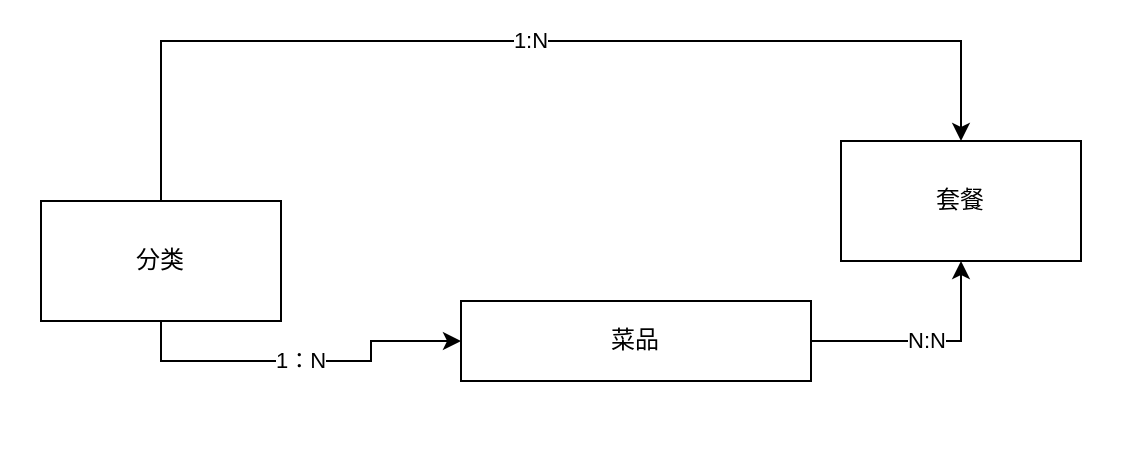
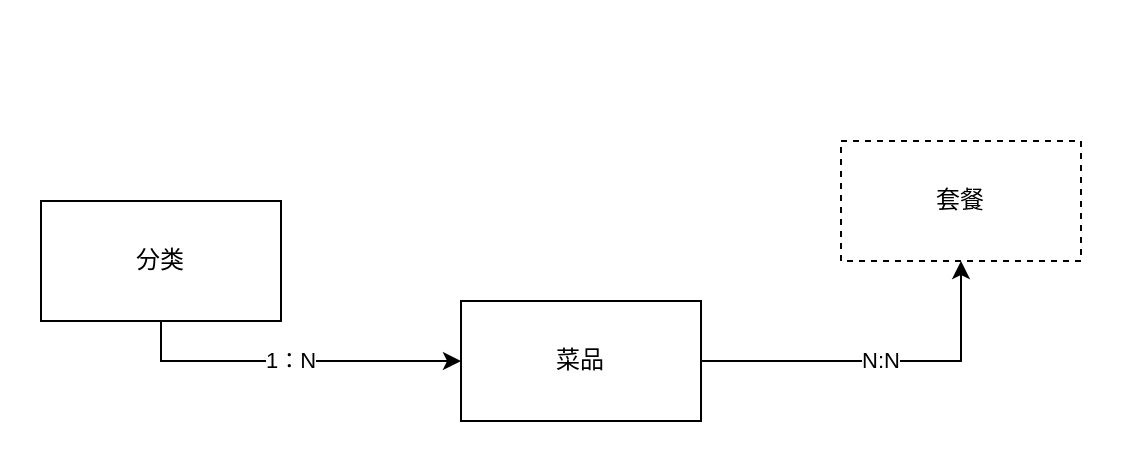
- <mxCell id="3" value="1:N" style="edgeStyle=orthogonalEdgeStyle;rounded=0;orthogonalLoop=1;jettySize=auto;html=1;exitX=0.5;exitY=0;exitDx=0;exitDy=0;entryX=0.5;entryY=0;entryDx=0;entryDy=0;" edge="1" parent="1" source="4" target="7"><mxGeometry relative="1" as="geometry"><Array as="points"><mxPoint x="80" y="20" /><mxPoint x="480" y="20" /></Array></mxGeometry></mxCell>
- <mxCell id="7" value="套餐" style="rounded=0;whiteSpace=wrap;html=1;" vertex="1" parent="1"><mxGeometry x="420" y="70" width="120" height="60" as="geometry" /></mxCell>
+ <mxCell id="7" value="套餐" style="rounded=0;whiteSpace=wrap;html=1;dashed=1;" vertex="1" parent="1"><mxGeometry x="420" y="70" width="120" height="60" as="geometry" /></mxCell>
- <mxCell id="6" value="菜品" style="rounded=0;whiteSpace=wrap;html=1;" vertex="1" parent="1"><mxGeometry x="230" y="150" width="175" height="40" as="geometry" /></mxCell>
+ <mxCell id="6" value="菜品" style="rounded=0;whiteSpace=wrap;html=1;" vertex="1" parent="1"><mxGeometry x="230" y="150" width="120" height="60" as="geometry" /></mxCell>
